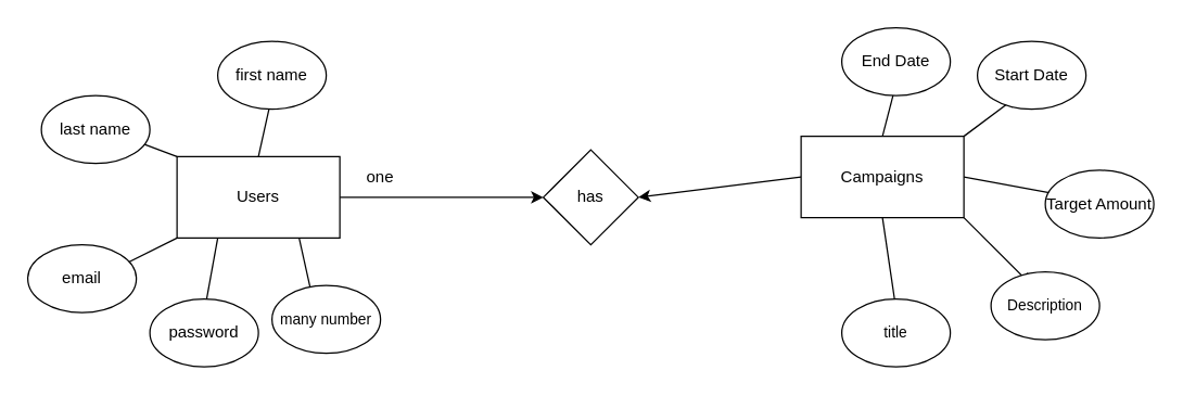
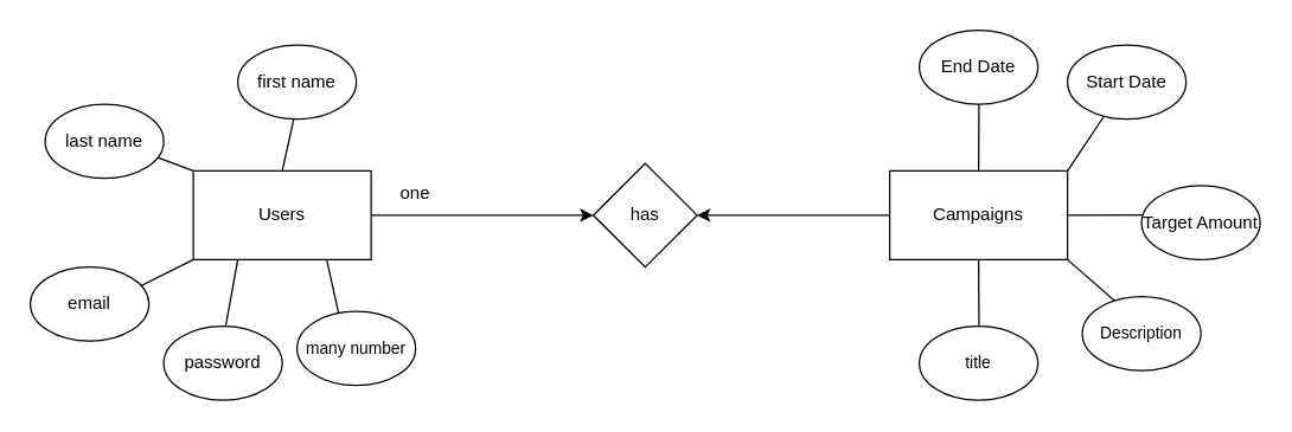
- <mxCell id="15" value="Campaigns" style="rounded=0;whiteSpace=wrap;html=1;" vertex="1" parent="1"><mxGeometry x="590" y="100" width="120" height="60" as="geometry" /></mxCell>
+ <mxCell id="15" value="Campaigns" style="rounded=0;whiteSpace=wrap;html=1;" vertex="1" parent="1"><mxGeometry x="600" y="115" width="120" height="60" as="geometry" /></mxCell>
